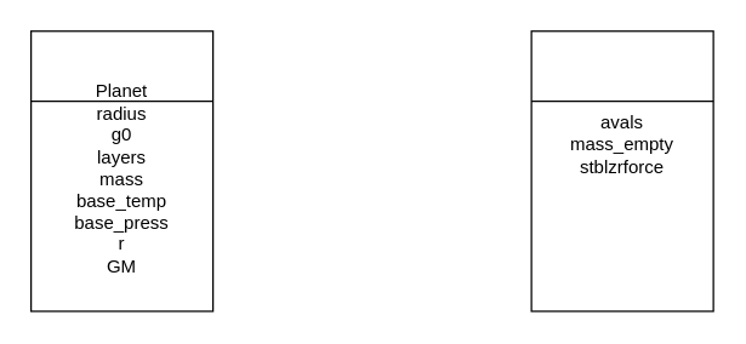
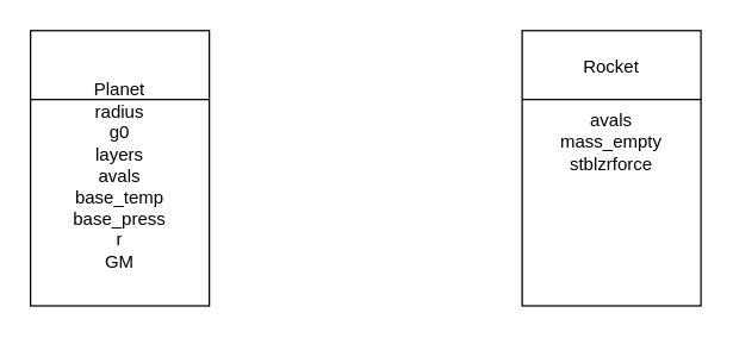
+ <mxCell id="8" value="Rocket" style="text;html=1;strokeColor=none;fillColor=none;align=center;verticalAlign=middle;whiteSpace=wrap;rounded=0;" vertex="1" parent="1"><mxGeometry x="390" y="35" width="40" height="20" as="geometry" /></mxCell>
- <mxCell id="4" value="radius&lt;br&gt;g0&lt;br&gt;layers&lt;br&gt;mass&lt;br&gt;base_temp&lt;br&gt;base_press&lt;br&gt;r&lt;br&gt;GM&lt;br&gt;" style="text;html=1;strokeColor=none;fillColor=none;align=center;verticalAlign=middle;whiteSpace=wrap;rounded=0;" vertex="1" parent="1"><mxGeometry x="60" y="115" width="40" height="20" as="geometry" /></mxCell>
+ <mxCell id="4" value="radius&lt;br&gt;g0&lt;br&gt;layers&lt;br&gt;avals&lt;br&gt;base_temp&lt;br&gt;base_press&lt;br&gt;r&lt;br&gt;GM&lt;br&gt;" style="text;html=1;strokeColor=none;fillColor=none;align=center;verticalAlign=middle;whiteSpace=wrap;rounded=0;" vertex="1" parent="1"><mxGeometry x="60" y="115" width="40" height="20" as="geometry" /></mxCell>
